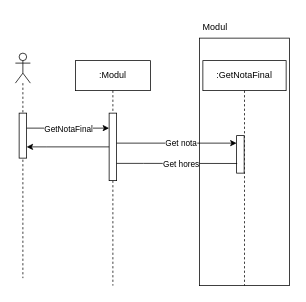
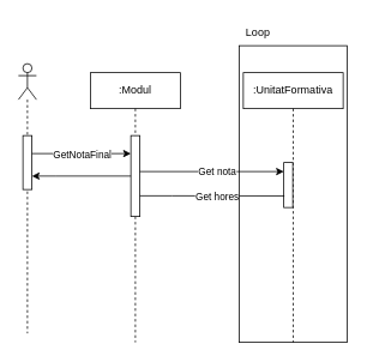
- <mxCell id="13" value="Modul" style="text;html=1;align=center;verticalAlign=middle;resizable=0;points=[];autosize=1;strokeColor=none;fillColor=none;" vertex="1" parent="1"><mxGeometry x="261" y="20" width="50" height="30" as="geometry" /></mxCell>
+ <mxCell id="13" value="Loop" style="text;html=1;align=center;verticalAlign=middle;resizable=0;points=[];autosize=1;strokeColor=none;fillColor=none;" vertex="1" parent="1"><mxGeometry x="261" y="20" width="50" height="30" as="geometry" /></mxCell>
- <mxCell id="2" value=":GetNotaFinal" style="shape=umlLifeline;perimeter=lifelinePerimeter;whiteSpace=wrap;html=1;container=1;collapsible=0;recursiveResize=0;outlineConnect=0;" parent="1" vertex="1"><mxGeometry x="270" y="80" width="111" height="300" as="geometry" /></mxCell>
+ <mxCell id="2" value=":UnitatFormativa" style="shape=umlLifeline;perimeter=lifelinePerimeter;whiteSpace=wrap;html=1;container=1;collapsible=0;recursiveResize=0;outlineConnect=0;" parent="1" vertex="1"><mxGeometry x="270" y="80" width="111" height="300" as="geometry" /></mxCell>
